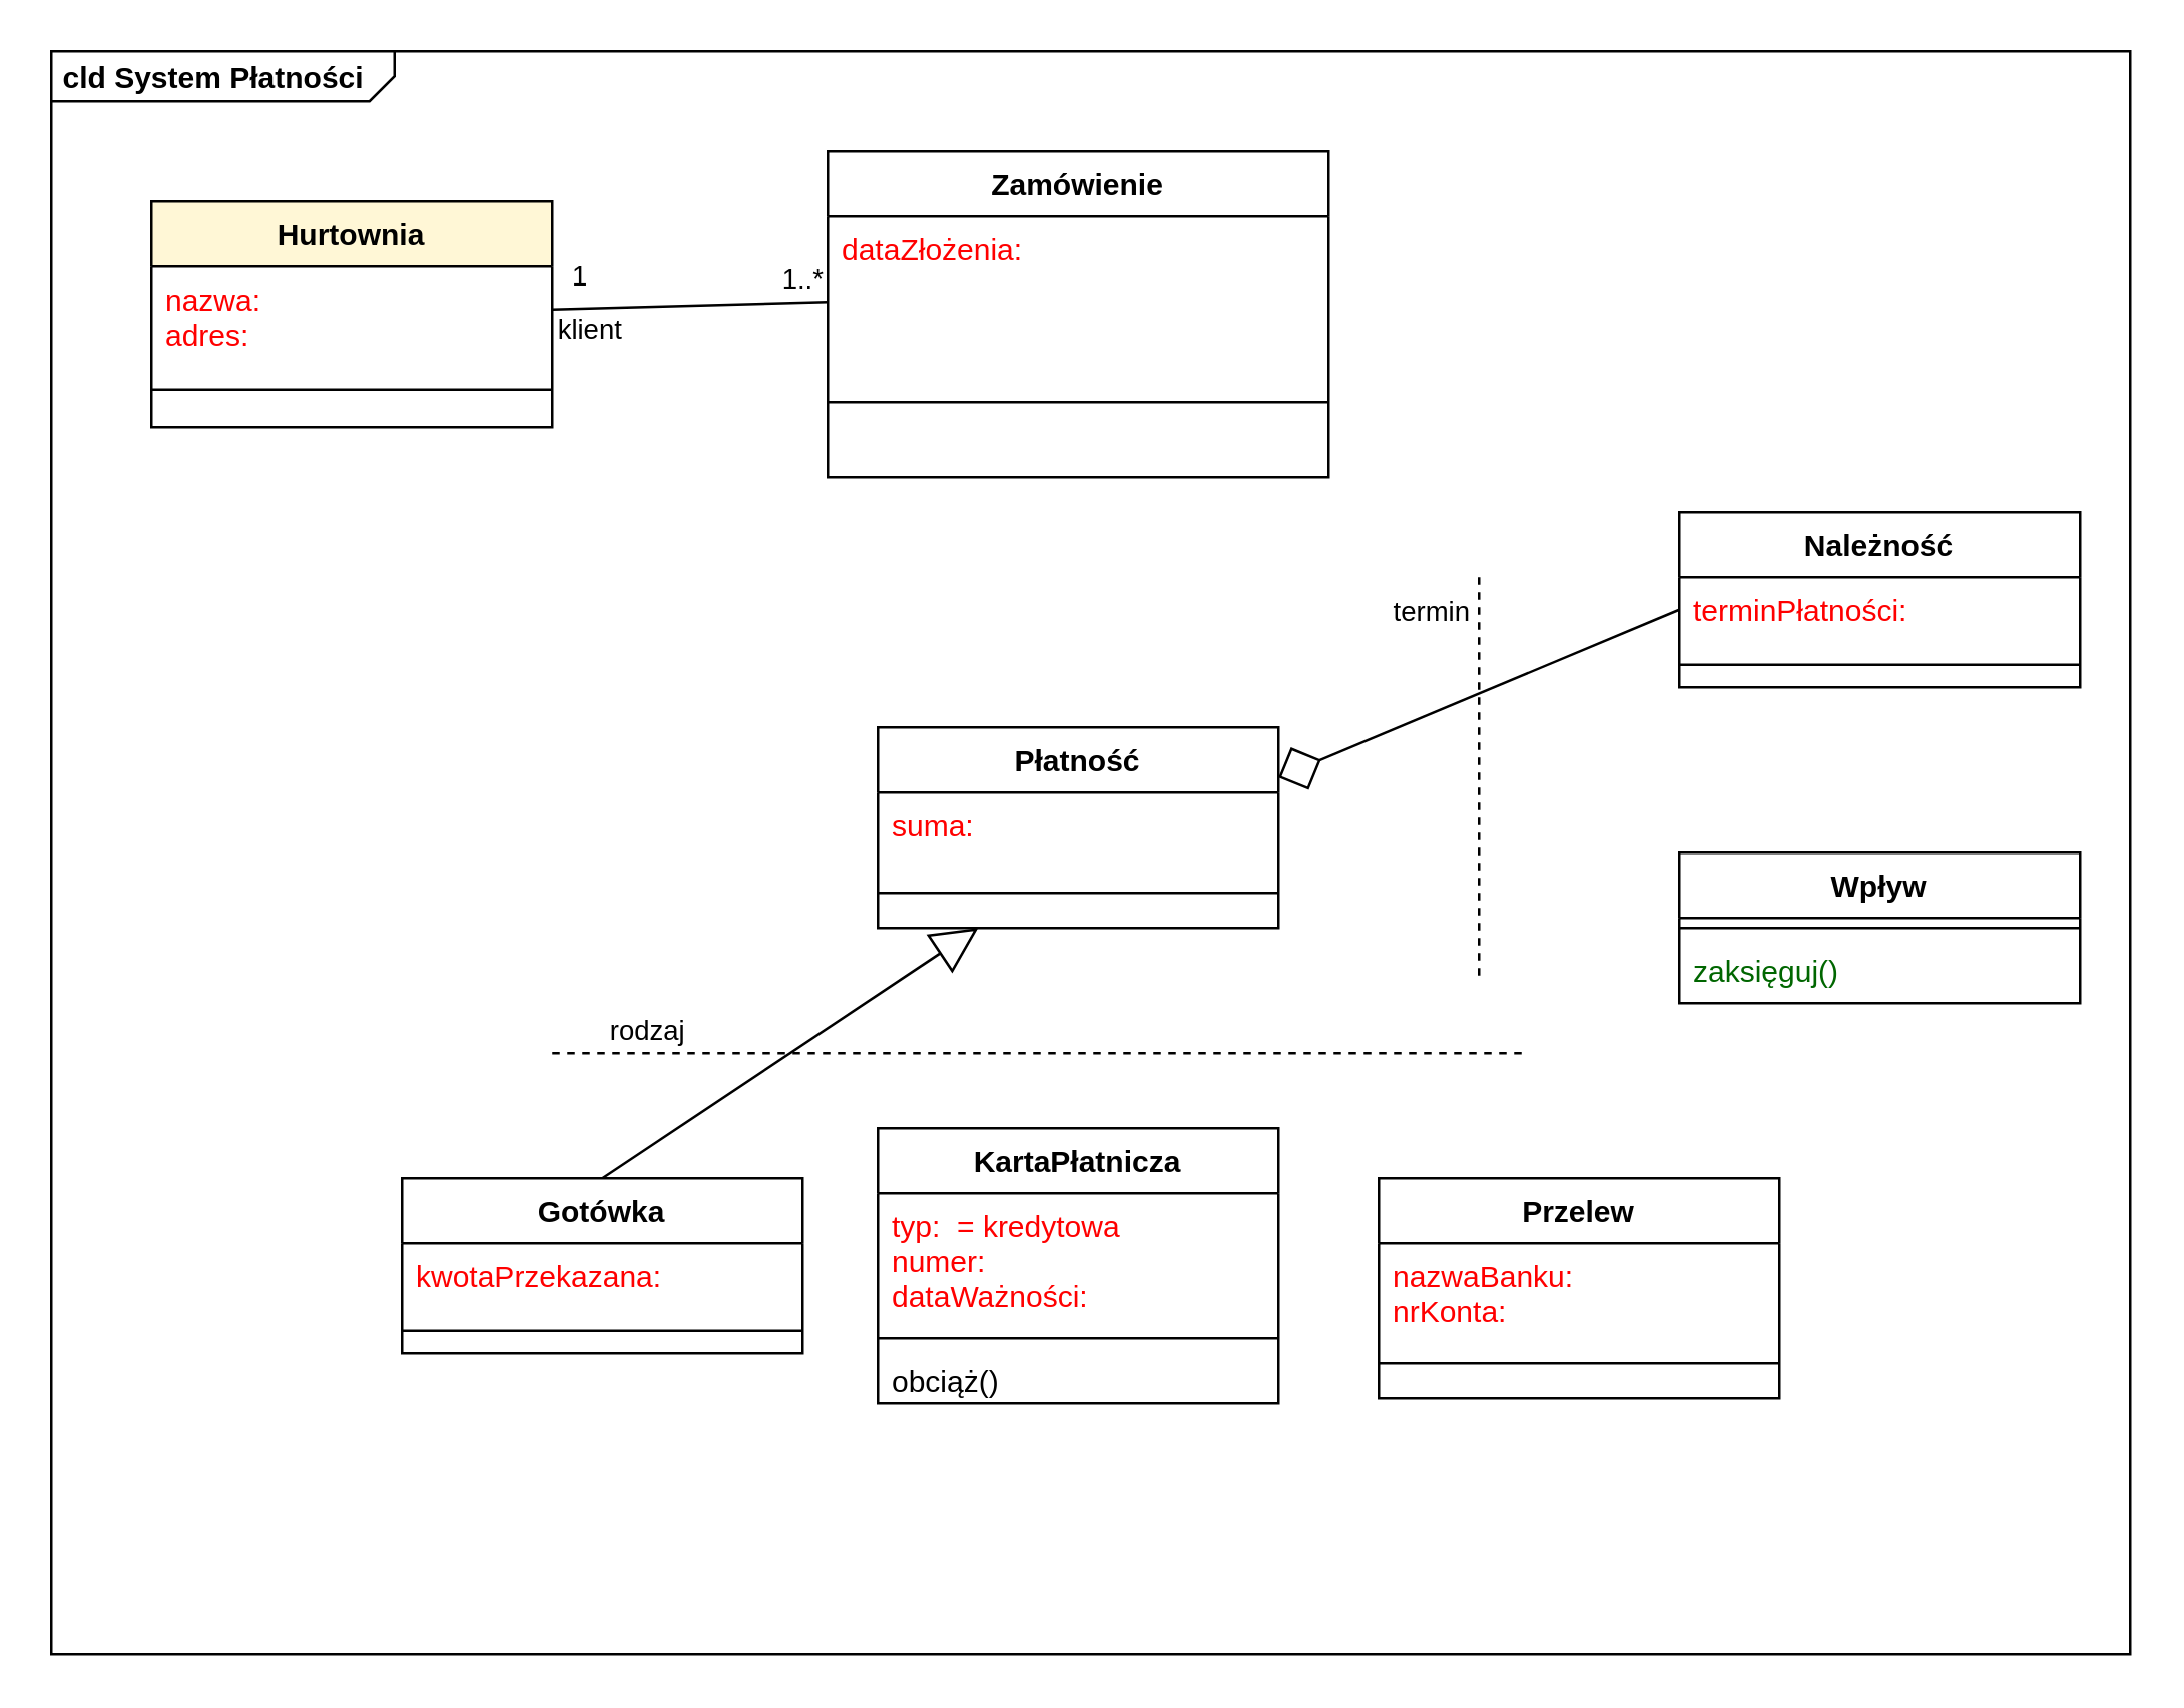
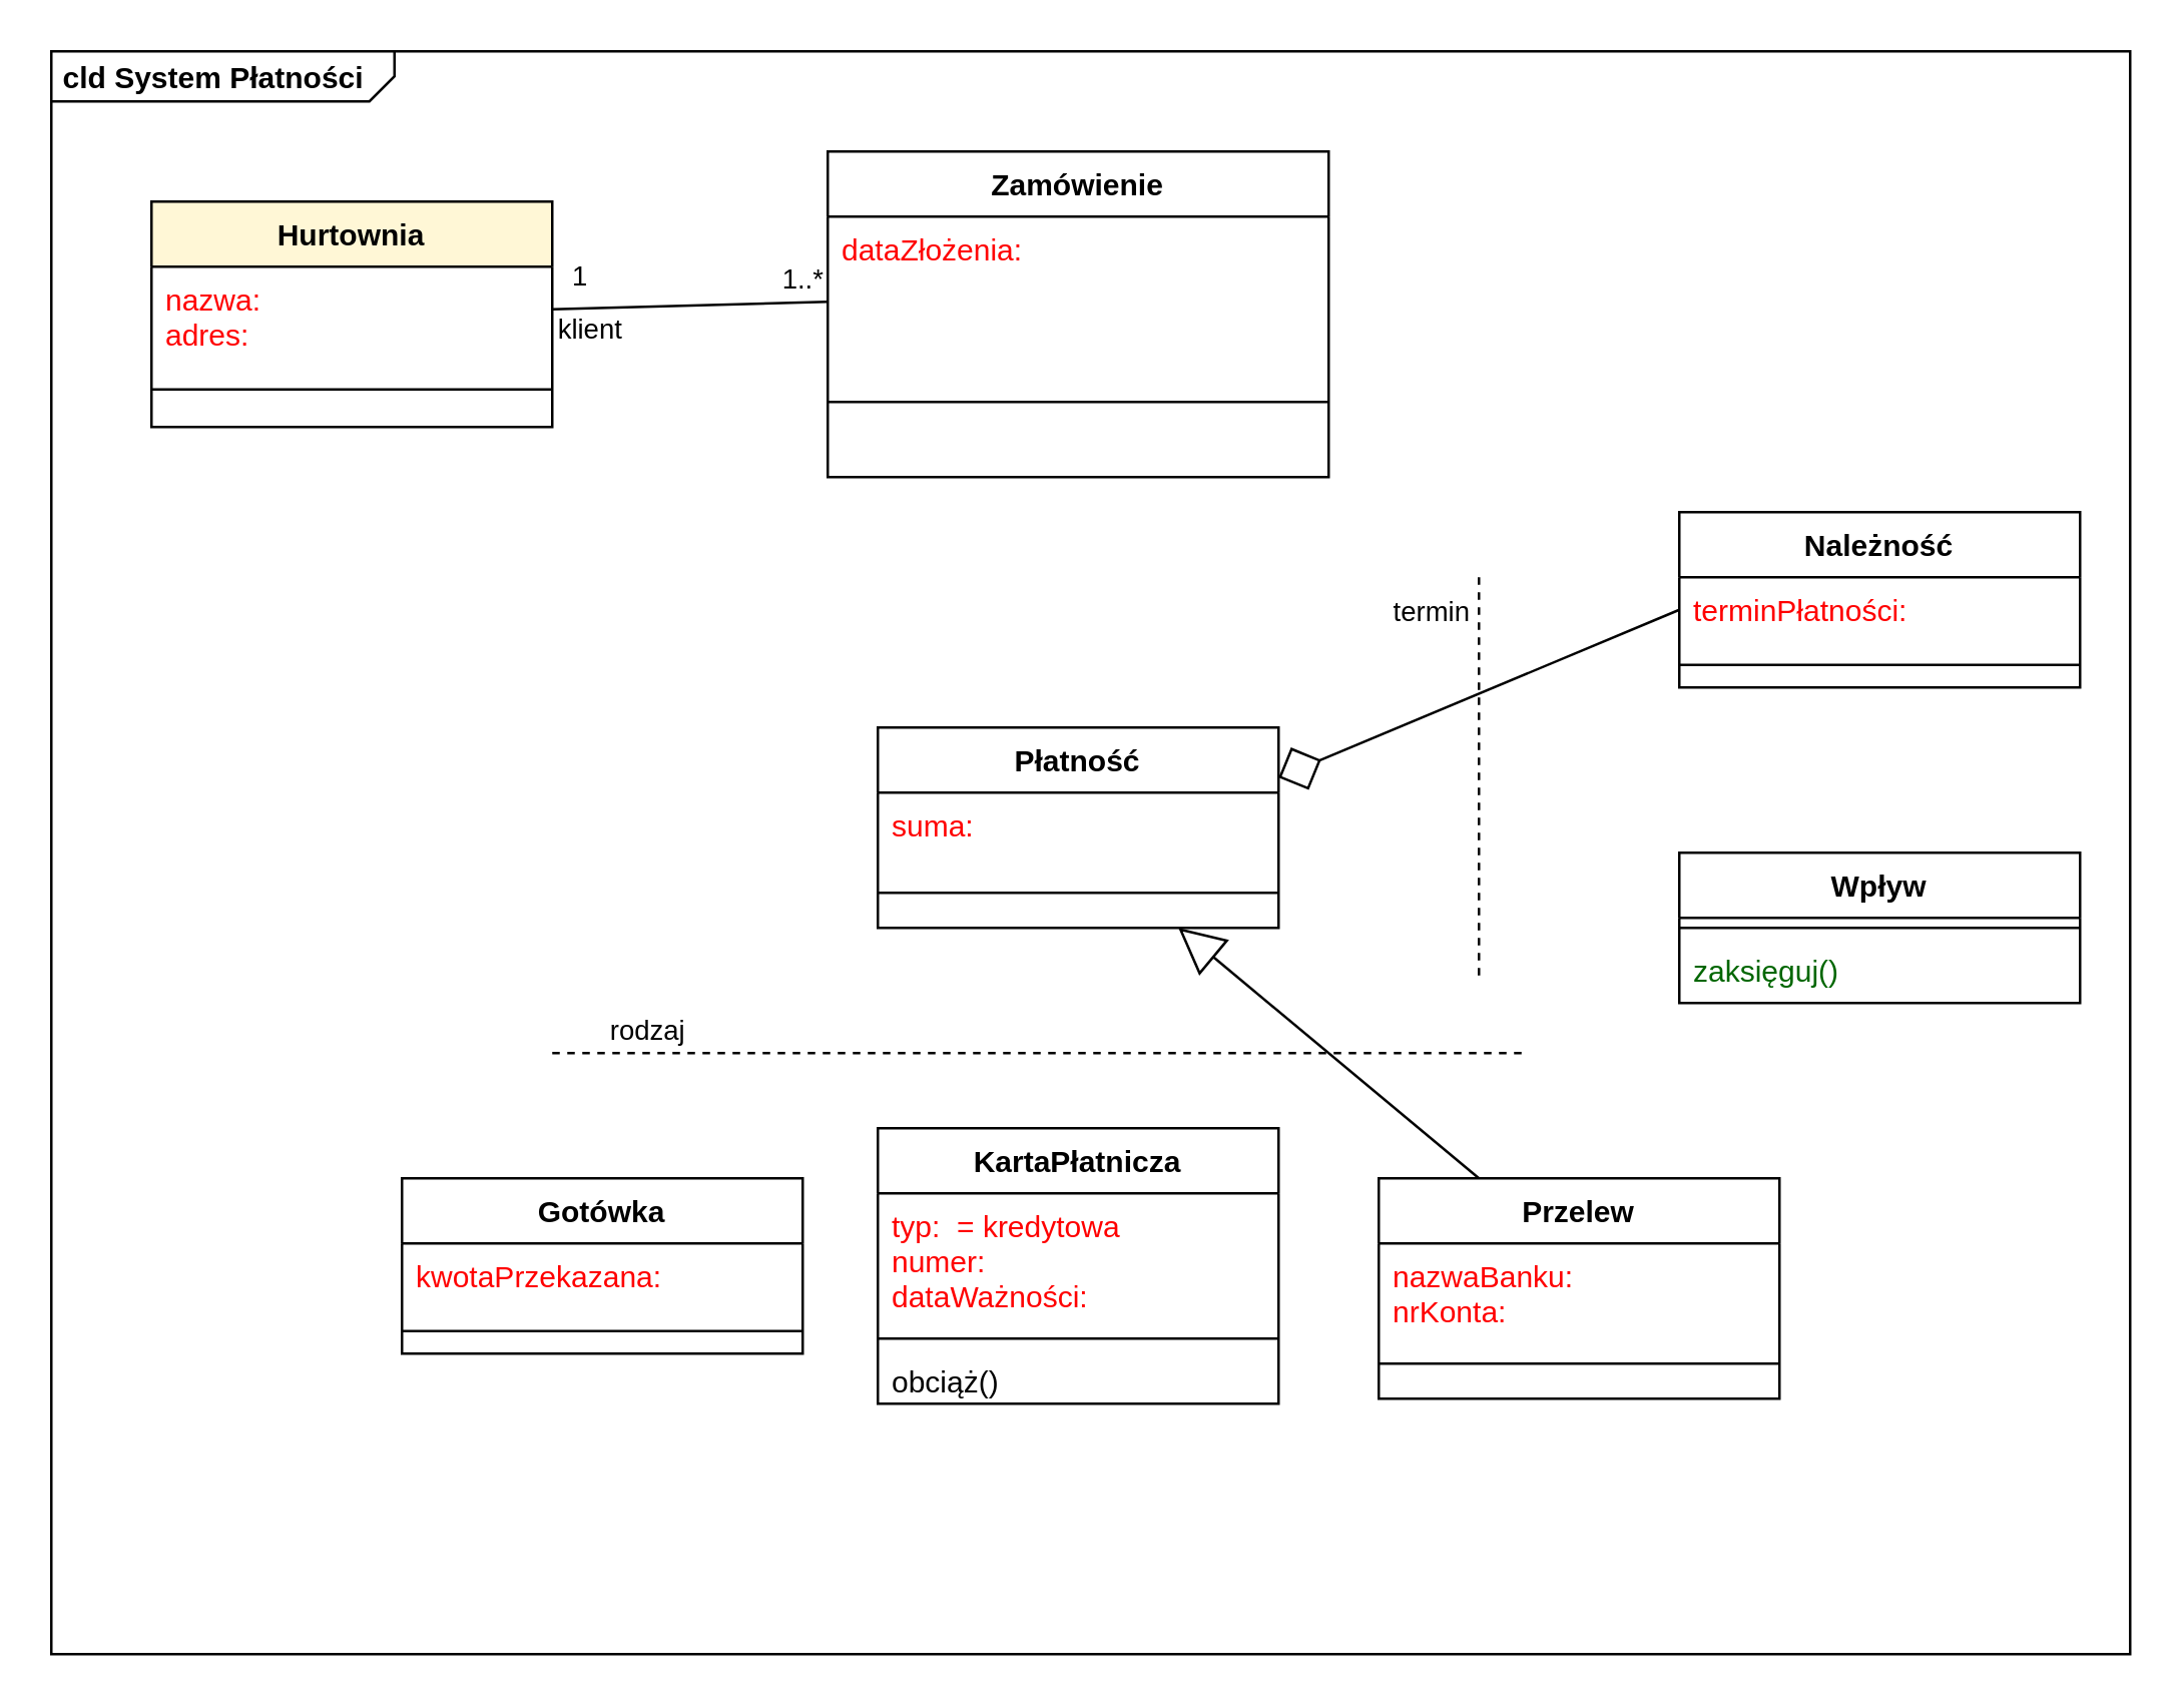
- <mxCell id="22" value="" style="endArrow=block;endSize=16;endFill=0;html=1;exitX=0.5;exitY=0;exitDx=0;exitDy=0;entryX=0.25;entryY=1;entryDx=0;entryDy=0;" edge="1" parent="1" source="27" target="9"><mxGeometry x="-1" y="-418" width="160" relative="1" as="geometry"><mxPoint x="120" y="400" as="sourcePoint" /><mxPoint x="280" y="400" as="targetPoint" /><mxPoint x="-280" y="-108" as="offset" /></mxGeometry></mxCell>
+ <mxCell id="23" value="" style="endArrow=block;endSize=16;endFill=0;html=1;exitX=0.25;exitY=0;exitDx=0;exitDy=0;entryX=0.75;entryY=1;entryDx=0;entryDy=0;" edge="1" parent="1" source="30" target="9"><mxGeometry x="-1" y="-418" width="160" relative="1" as="geometry"><mxPoint x="170" y="470" as="sourcePoint" /><mxPoint x="410" y="390" as="targetPoint" /><mxPoint x="-280" y="-108" as="offset" /></mxGeometry></mxCell>
